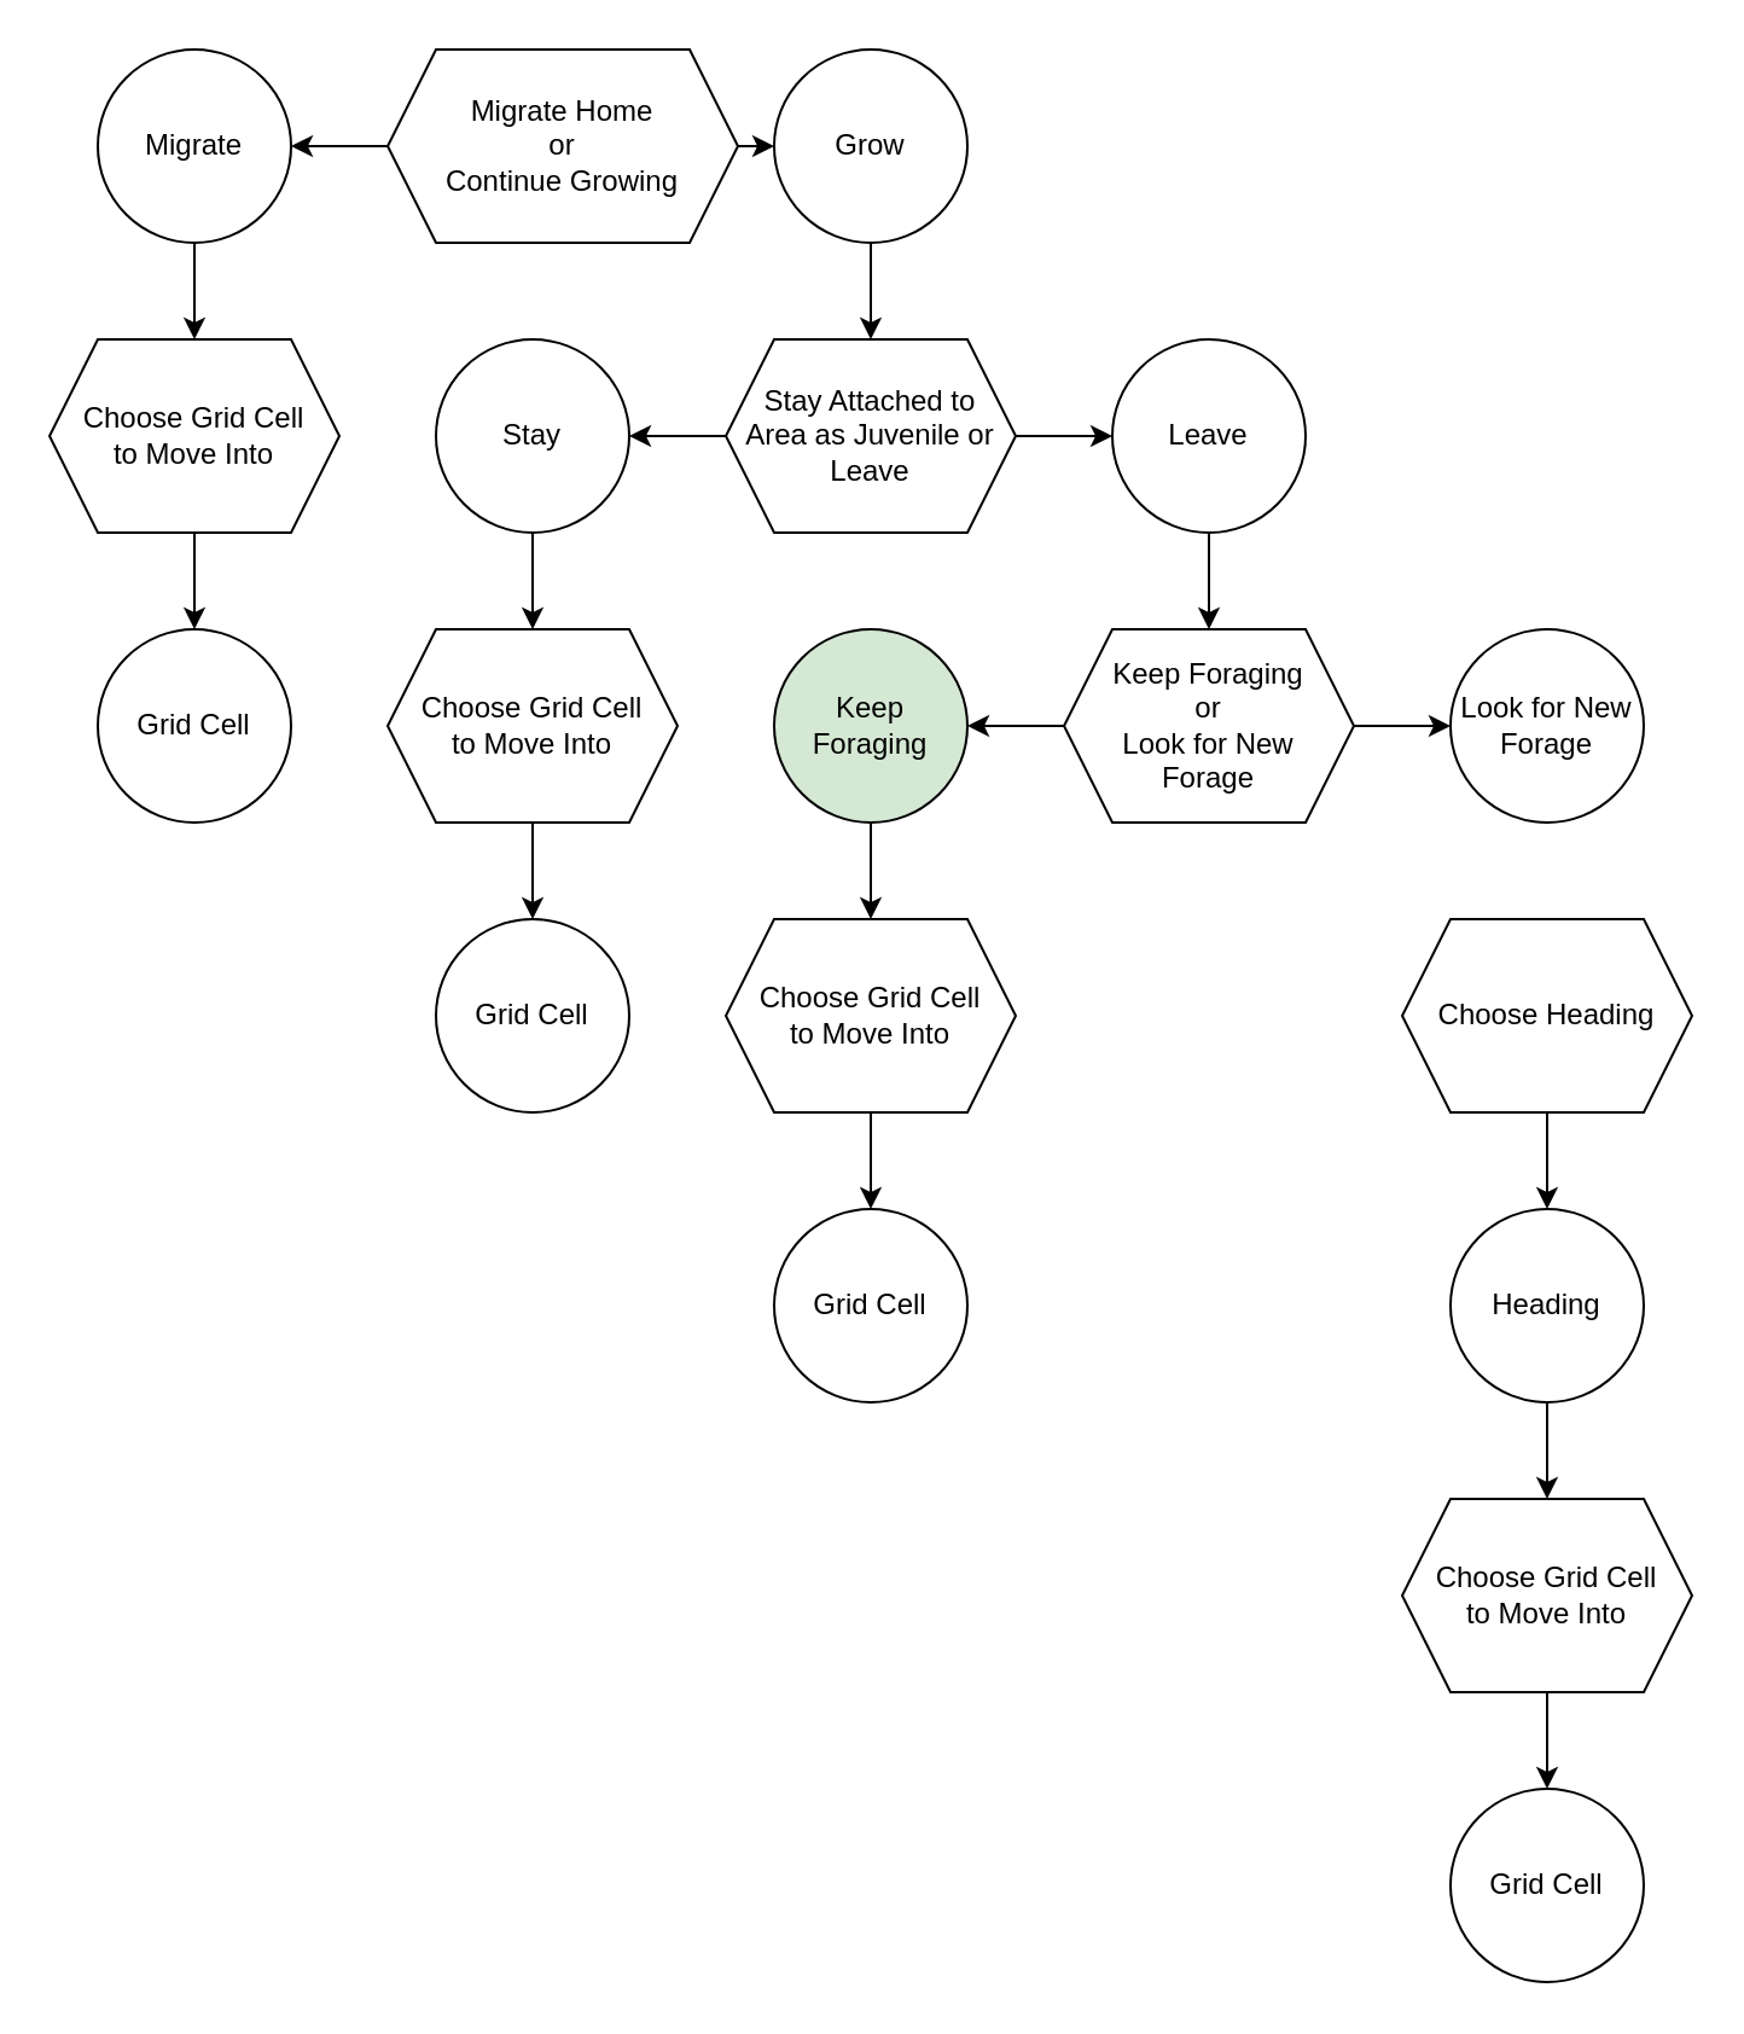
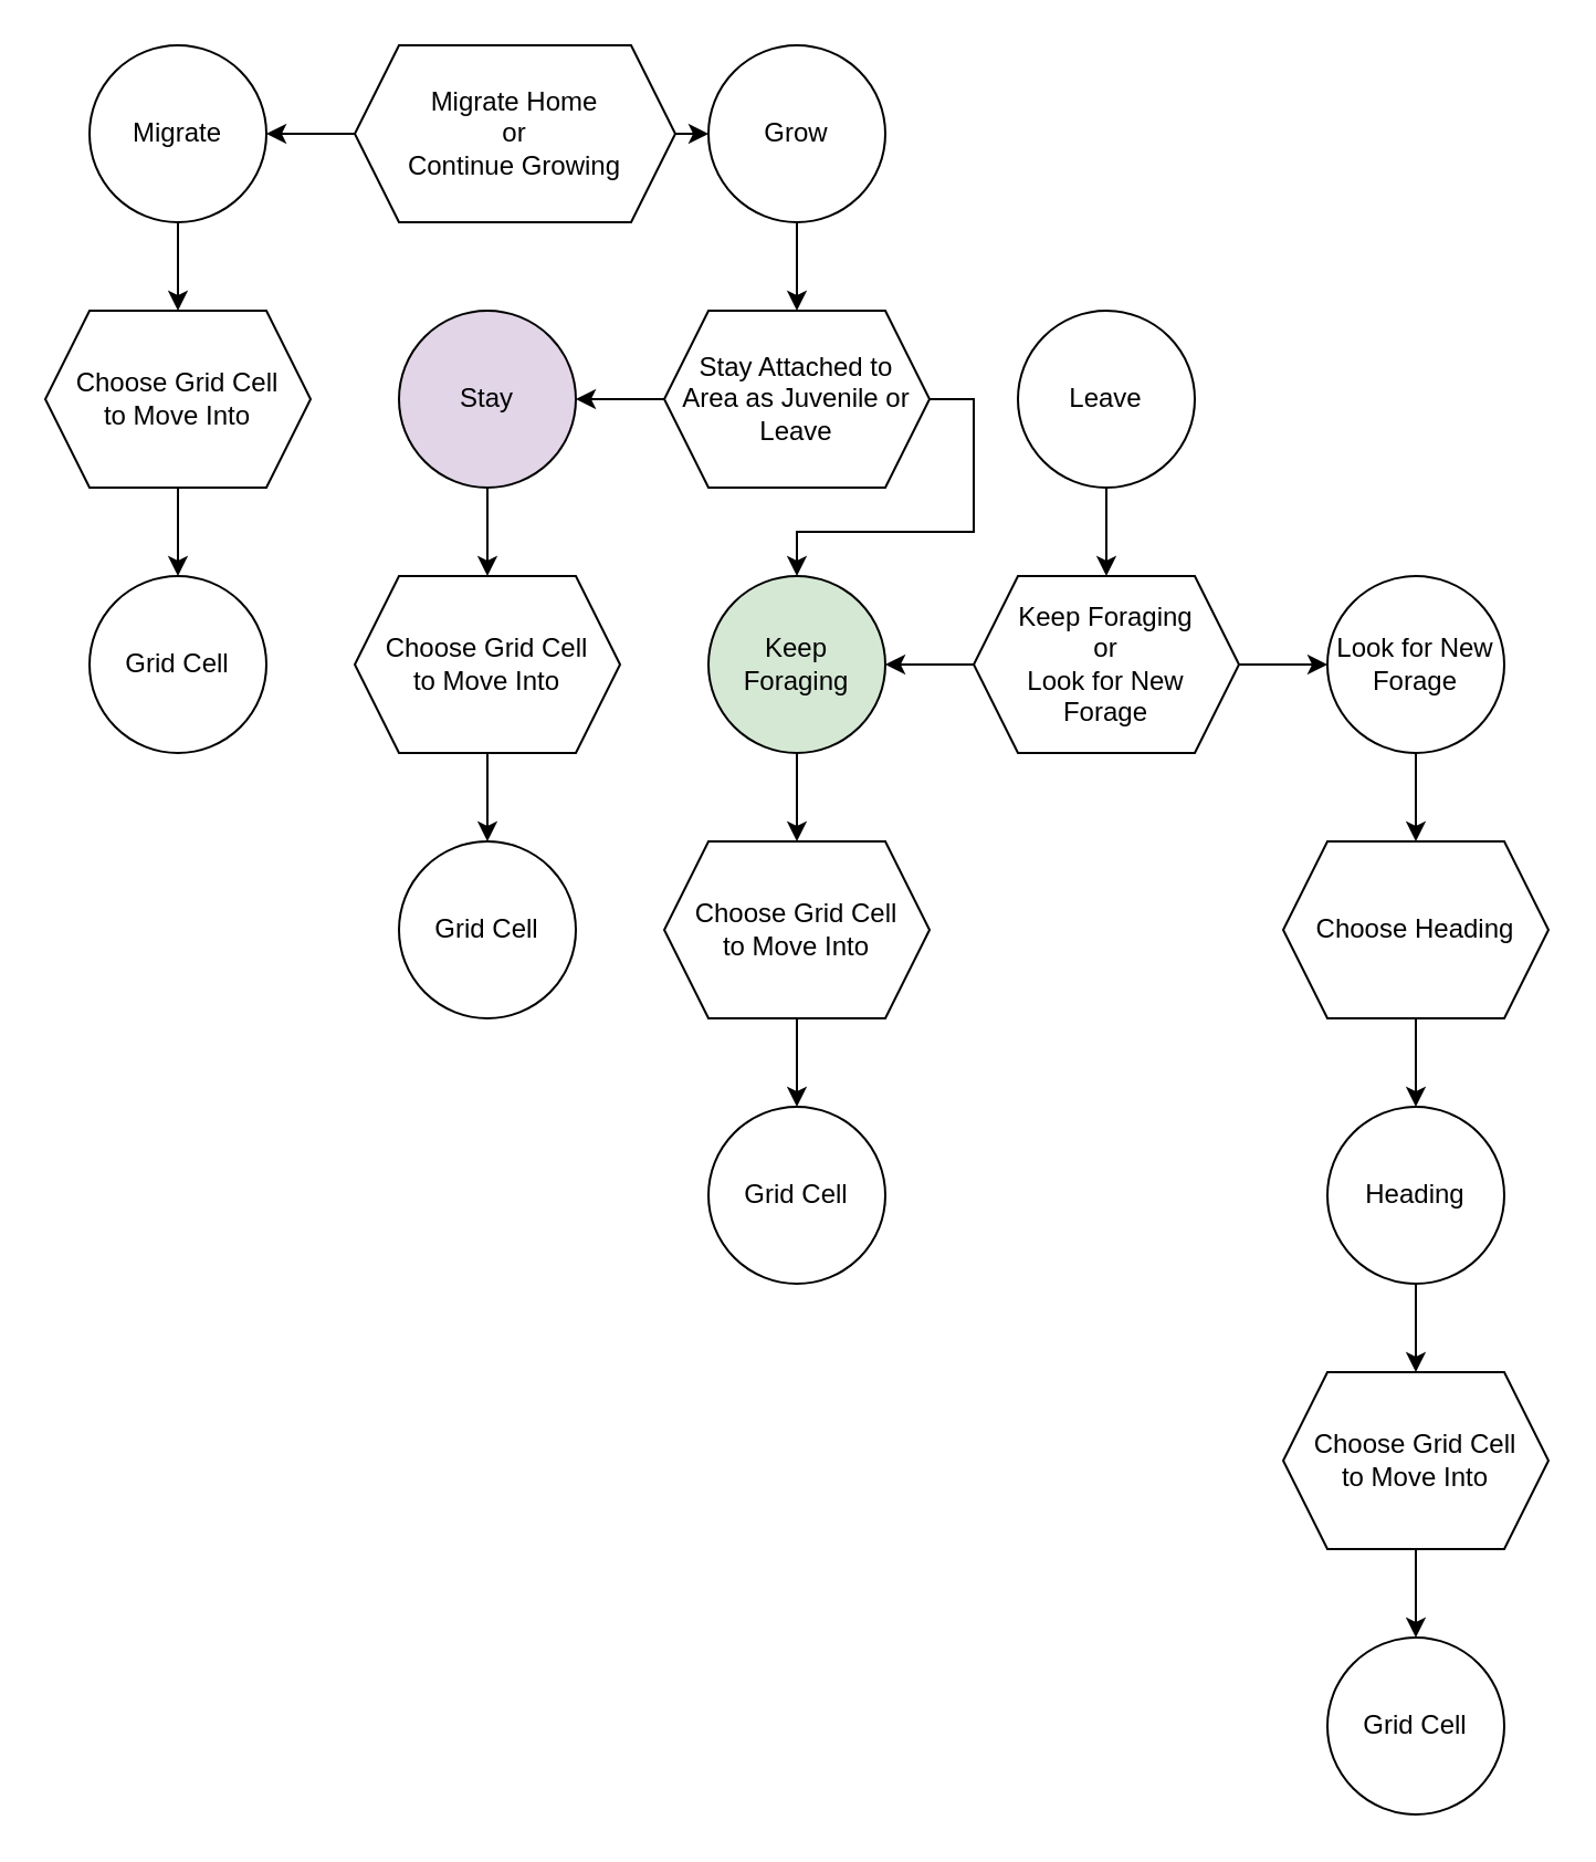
- <mxCell id="33" value="Stay" style="ellipse;whiteSpace=wrap;html=1;aspect=fixed;" vertex="1" parent="1"><mxGeometry x="180" y="140" width="80" height="80" as="geometry" /></mxCell>
+ <mxCell id="33" value="Stay" style="ellipse;whiteSpace=wrap;html=1;aspect=fixed;fillColor=#e1d5e7;" vertex="1" parent="1"><mxGeometry x="180" y="140" width="80" height="80" as="geometry" /></mxCell>
- <mxCell id="30" style="edgeStyle=orthogonalEdgeStyle;rounded=0;orthogonalLoop=1;jettySize=auto;html=1;exitX=1;exitY=0.5;exitDx=0;exitDy=0;entryX=0;entryY=0.5;entryDx=0;entryDy=0;" edge="1" parent="1" source="31" target="38"><mxGeometry relative="1" as="geometry" /></mxCell>
+ <mxCell id="30" style="edgeStyle=orthogonalEdgeStyle;rounded=0;orthogonalLoop=1;jettySize=auto;html=1;exitX=1;exitY=0.5;exitDx=0;exitDy=0;" edge="1" parent="1" source="31" target="16"><mxGeometry relative="1" as="geometry" /></mxCell>
+ <mxCell id="20" style="edgeStyle=orthogonalEdgeStyle;rounded=0;orthogonalLoop=1;jettySize=auto;html=1;exitX=0.5;exitY=1;exitDx=0;exitDy=0;entryX=0.5;entryY=0;entryDx=0;entryDy=0;" edge="1" parent="1" source="21" target="23"><mxGeometry relative="1" as="geometry" /></mxCell>
